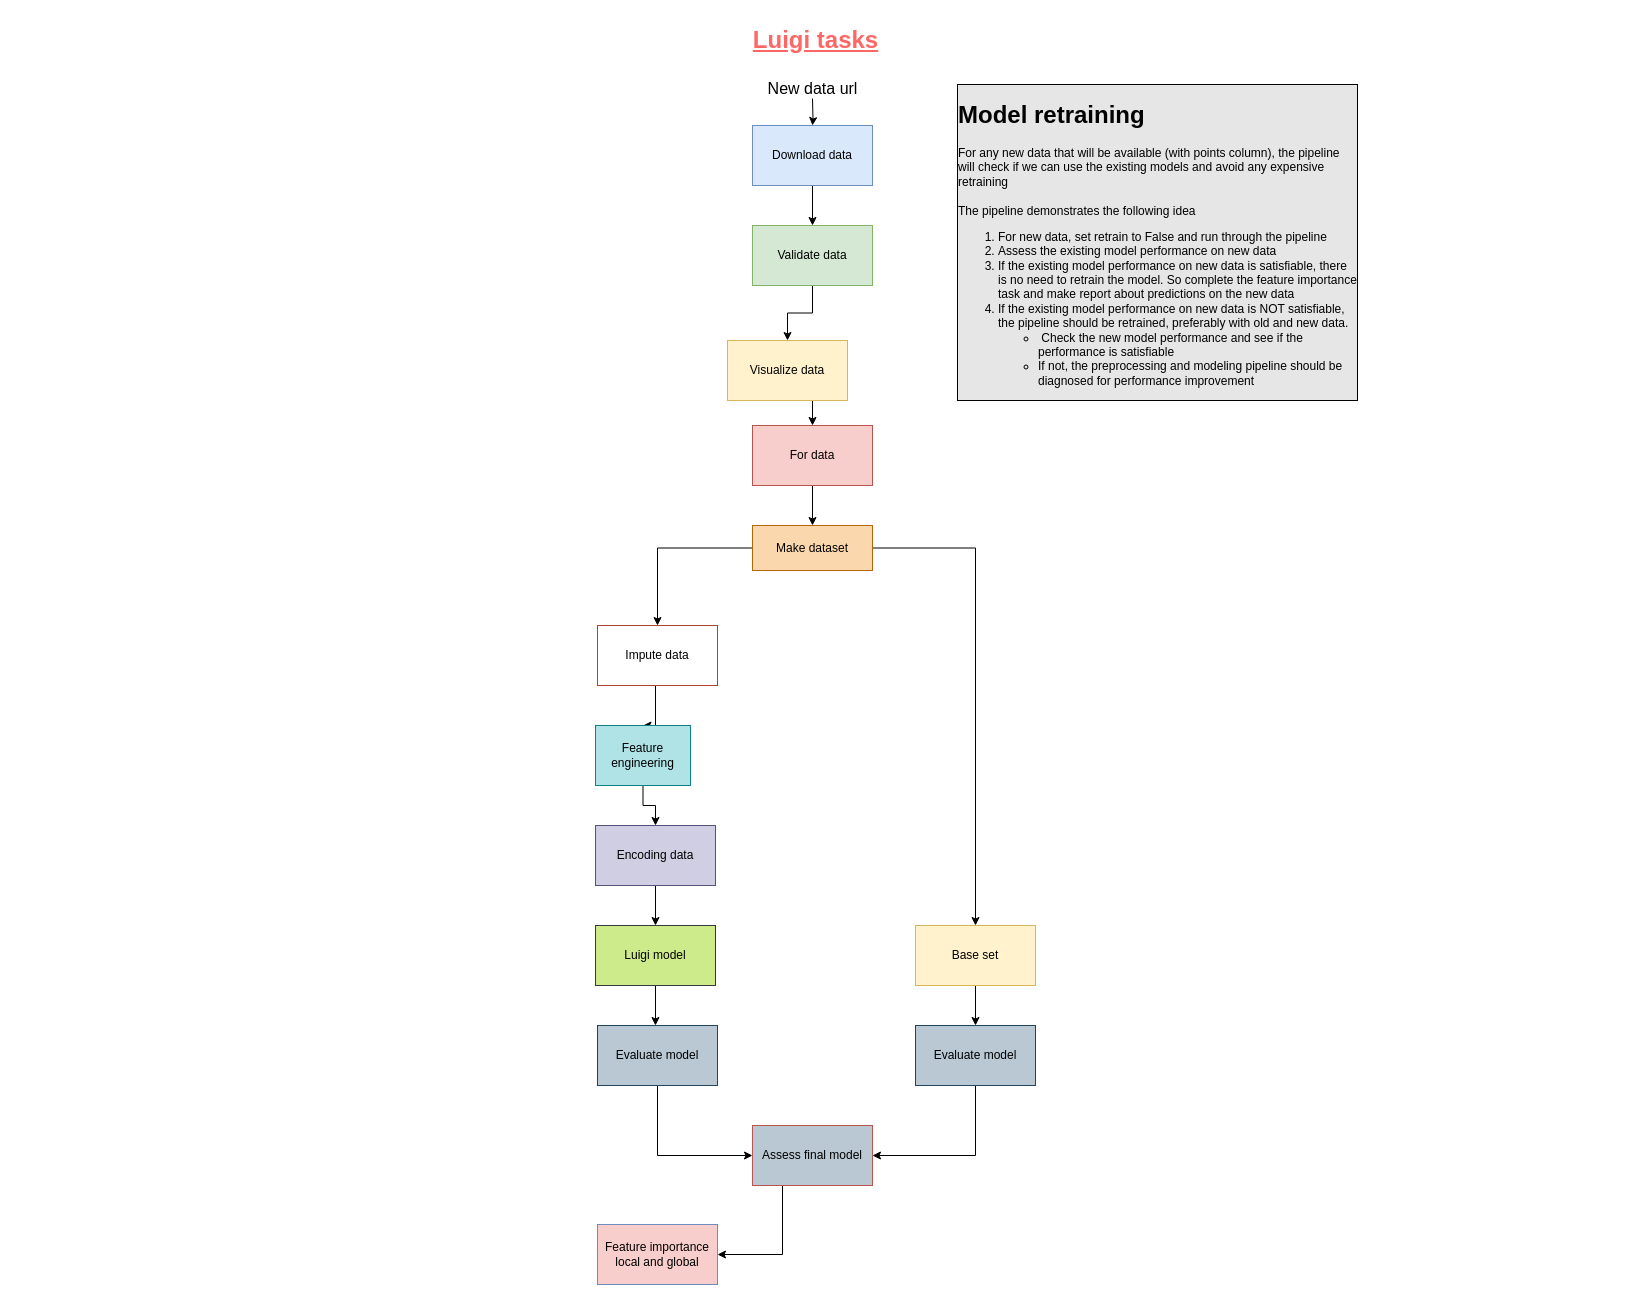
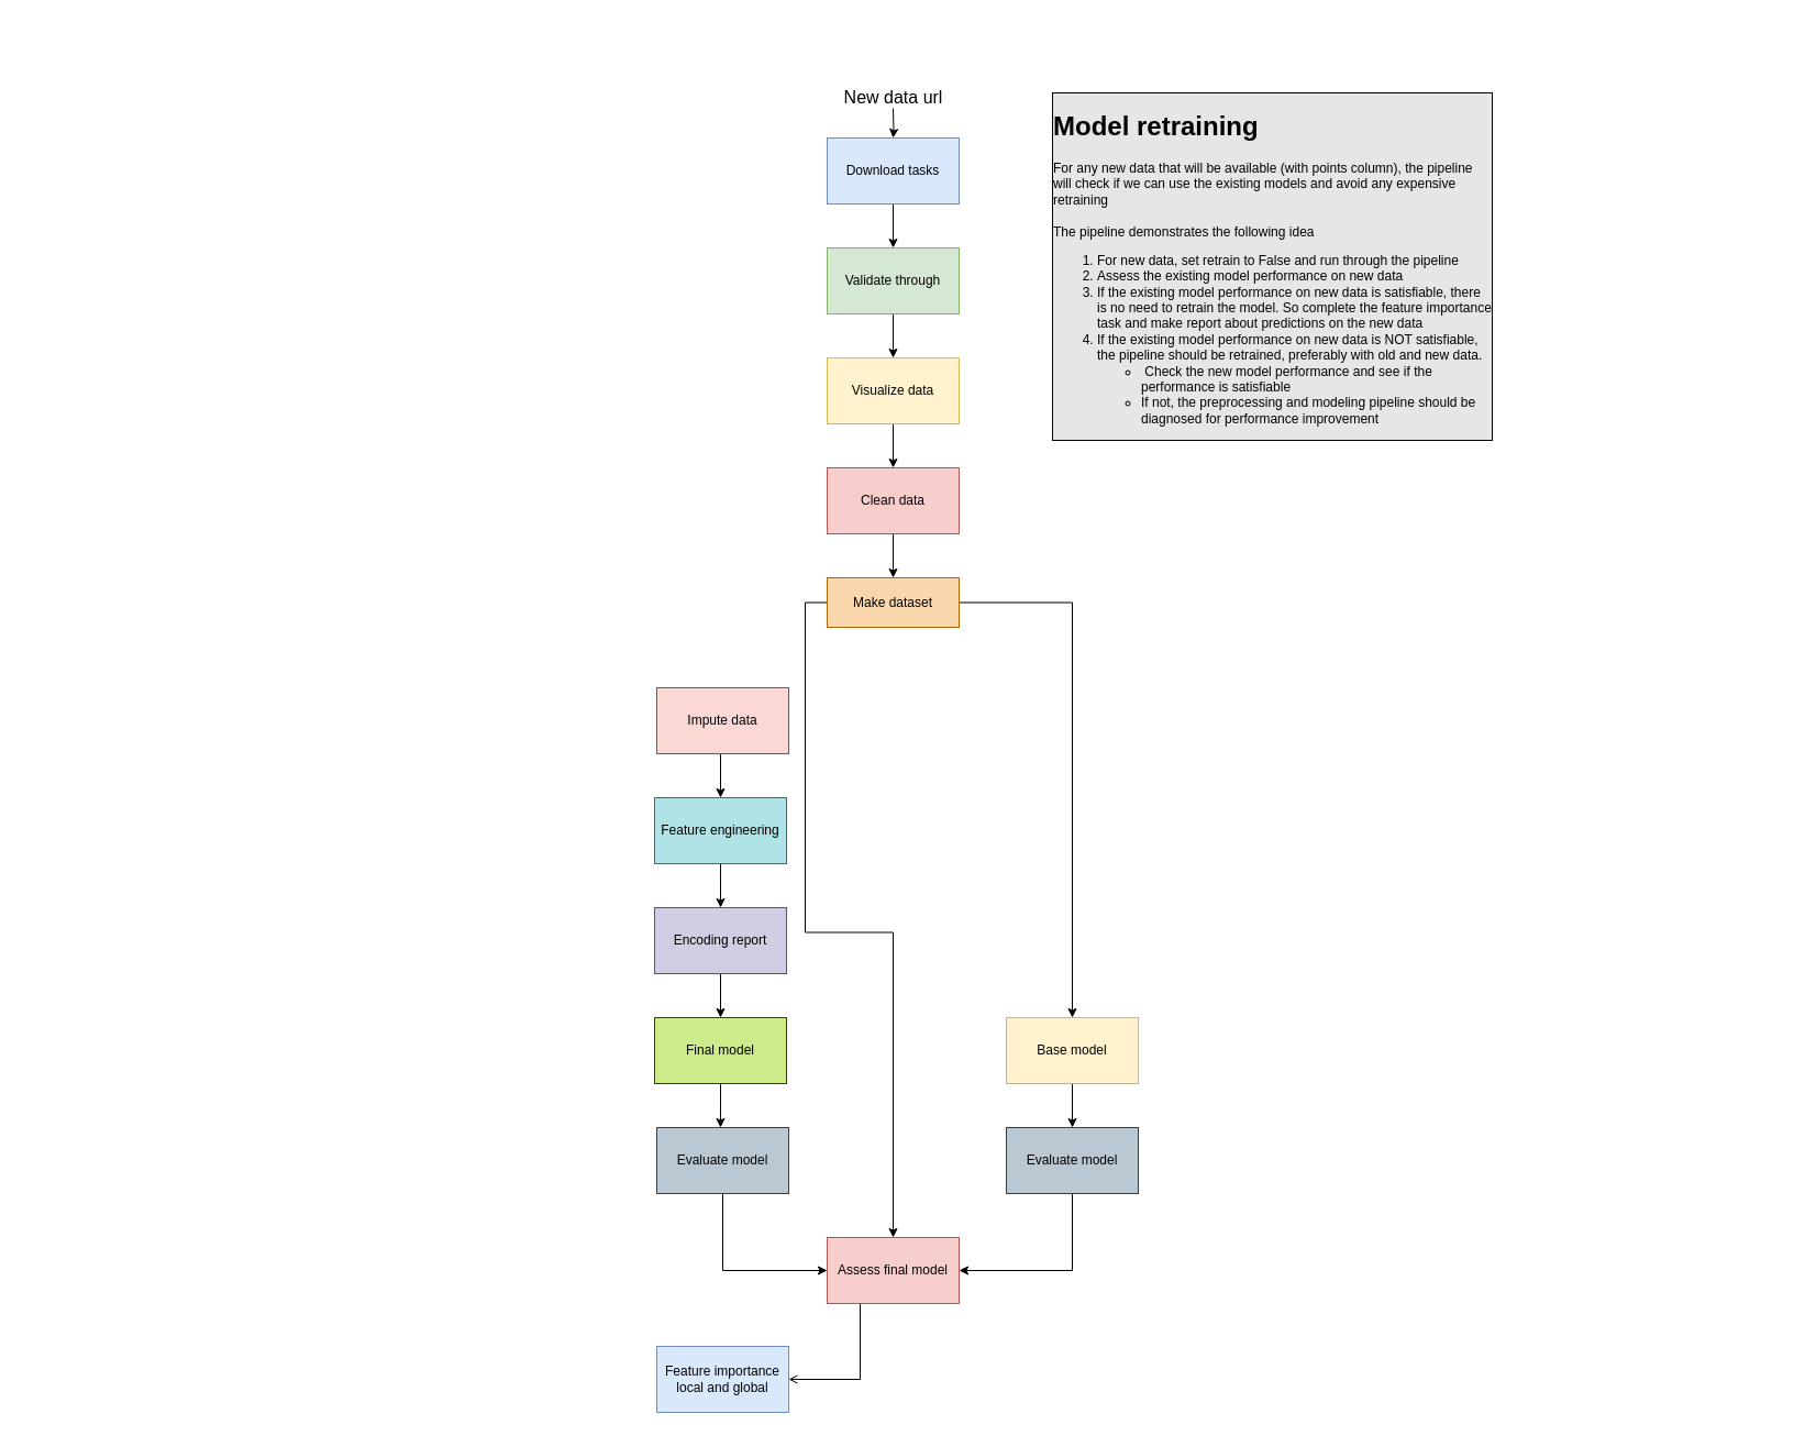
- <mxCell id="2" value="&lt;font color=&quot;#ff6666&quot;&gt;&lt;u&gt;Luigi tasks&lt;/u&gt;&lt;/font&gt;" style="text;strokeColor=none;fillColor=none;html=1;fontSize=24;fontStyle=1;verticalAlign=middle;align=center;" parent="1" vertex="1"><mxGeometry x="20" y="20" width="1590" height="40" as="geometry" /></mxCell>
- <mxCell id="4" value="Download data" style="rounded=0;whiteSpace=wrap;html=1;fillColor=#dae8fc;strokeColor=#6c8ebf;" vertex="1" parent="1"><mxGeometry x="752" y="125" width="120" height="60" as="geometry" /></mxCell>
+ <mxCell id="4" value="Download tasks" style="rounded=0;whiteSpace=wrap;html=1;fillColor=#dae8fc;strokeColor=#6c8ebf;" vertex="1" parent="1"><mxGeometry x="752" y="125" width="120" height="60" as="geometry" /></mxCell>
- <mxCell id="10" value="Validate data" style="rounded=0;whiteSpace=wrap;html=1;fillColor=#d5e8d4;strokeColor=#82b366;" vertex="1" parent="1"><mxGeometry x="752" y="225" width="120" height="60" as="geometry" /></mxCell>
+ <mxCell id="10" value="Validate through" style="rounded=0;whiteSpace=wrap;html=1;fillColor=#d5e8d4;strokeColor=#82b366;" vertex="1" parent="1"><mxGeometry x="752" y="225" width="120" height="60" as="geometry" /></mxCell>
- <mxCell id="8" value="Visualize data" style="rounded=0;whiteSpace=wrap;html=1;fillColor=#fff2cc;strokeColor=#d6b656;" vertex="1" parent="1"><mxGeometry x="727" y="340" width="120" height="60" as="geometry" /></mxCell>
+ <mxCell id="8" value="Visualize data" style="rounded=0;whiteSpace=wrap;html=1;fillColor=#fff2cc;strokeColor=#d6b656;" vertex="1" parent="1"><mxGeometry x="752" y="325" width="120" height="60" as="geometry" /></mxCell>
- <mxCell id="6" value="For data" style="rounded=0;whiteSpace=wrap;html=1;fillColor=#f8cecc;strokeColor=#b85450;" vertex="1" parent="1"><mxGeometry x="752" y="425" width="120" height="60" as="geometry" /></mxCell>
+ <mxCell id="6" value="Clean data" style="rounded=0;whiteSpace=wrap;html=1;fillColor=#f8cecc;strokeColor=#b85450;" vertex="1" parent="1"><mxGeometry x="752" y="425" width="120" height="60" as="geometry" /></mxCell>
- <mxCell id="11" style="edgeStyle=orthogonalEdgeStyle;rounded=0;orthogonalLoop=1;jettySize=auto;html=1;exitX=0;exitY=0.5;exitDx=0;exitDy=0;entryX=0.5;entryY=0;entryDx=0;entryDy=0;" edge="1" parent="1" source="13" target="15"><mxGeometry relative="1" as="geometry" /></mxCell>
+ <mxCell id="11" style="edgeStyle=orthogonalEdgeStyle;rounded=0;orthogonalLoop=1;jettySize=auto;html=1;exitX=0;exitY=0.5;exitDx=0;exitDy=0;" edge="1" parent="1" source="13" target="29"><mxGeometry relative="1" as="geometry" /></mxCell>
- <mxCell id="15" value="Impute data" style="rounded=0;whiteSpace=wrap;html=1;fillColor=#ffffff;strokeColor=#ae4132;" vertex="1" parent="1"><mxGeometry x="597" y="625" width="120" height="60" as="geometry" /></mxCell>
+ <mxCell id="15" value="Impute data" style="rounded=0;whiteSpace=wrap;html=1;fillColor=#fad9d5;strokeColor=#ae4132;" vertex="1" parent="1"><mxGeometry x="597" y="625" width="120" height="60" as="geometry" /></mxCell>
- <mxCell id="17" value="Feature engineering" style="rounded=0;whiteSpace=wrap;html=1;fillColor=#b0e3e6;strokeColor=#0e8088;" vertex="1" parent="1"><mxGeometry x="595" y="725" width="95" height="60" as="geometry" /></mxCell>
+ <mxCell id="17" value="Feature engineering" style="rounded=0;whiteSpace=wrap;html=1;fillColor=#b0e3e6;strokeColor=#0e8088;" vertex="1" parent="1"><mxGeometry x="595" y="725" width="120" height="60" as="geometry" /></mxCell>
- <mxCell id="19" value="Encoding data" style="rounded=0;whiteSpace=wrap;html=1;fillColor=#d0cee2;strokeColor=#56517e;" vertex="1" parent="1"><mxGeometry x="595" y="825" width="120" height="60" as="geometry" /></mxCell>
+ <mxCell id="19" value="Encoding report" style="rounded=0;whiteSpace=wrap;html=1;fillColor=#d0cee2;strokeColor=#56517e;" vertex="1" parent="1"><mxGeometry x="595" y="825" width="120" height="60" as="geometry" /></mxCell>
- <mxCell id="21" value="Luigi model" style="rounded=0;whiteSpace=wrap;html=1;fillColor=#cdeb8b;strokeColor=#36393d;" vertex="1" parent="1"><mxGeometry x="595" y="925" width="120" height="60" as="geometry" /></mxCell>
+ <mxCell id="21" value="Final model" style="rounded=0;whiteSpace=wrap;html=1;fillColor=#cdeb8b;strokeColor=#36393d;" vertex="1" parent="1"><mxGeometry x="595" y="925" width="120" height="60" as="geometry" /></mxCell>
- <mxCell id="23" value="Base set" style="rounded=0;whiteSpace=wrap;html=1;fillColor=#fff2cc;strokeColor=#d6b656;" vertex="1" parent="1"><mxGeometry x="915" y="925" width="120" height="60" as="geometry" /></mxCell>
+ <mxCell id="23" value="Base model" style="rounded=0;whiteSpace=wrap;html=1;fillColor=#fff2cc;strokeColor=#d6b656;" vertex="1" parent="1"><mxGeometry x="915" y="925" width="120" height="60" as="geometry" /></mxCell>
- <mxCell id="29" value="Assess final model" style="rounded=0;whiteSpace=wrap;html=1;fillColor=#bac8d3;strokeColor=#b85450;" vertex="1" parent="1"><mxGeometry x="752" y="1125" width="120" height="60" as="geometry" /></mxCell>
+ <mxCell id="29" value="Assess final model" style="rounded=0;whiteSpace=wrap;html=1;fillColor=#f8cecc;strokeColor=#b85450;" vertex="1" parent="1"><mxGeometry x="752" y="1125" width="120" height="60" as="geometry" /></mxCell>
- <mxCell id="30" value="Feature importance local and global" style="rounded=0;whiteSpace=wrap;html=1;fillColor=#f8cecc;strokeColor=#6c8ebf;" vertex="1" parent="1"><mxGeometry x="597" y="1224" width="120" height="60" as="geometry" /></mxCell>
+ <mxCell id="30" value="Feature importance local and global" style="rounded=0;whiteSpace=wrap;html=1;fillColor=#dae8fc;strokeColor=#6c8ebf;" vertex="1" parent="1"><mxGeometry x="597" y="1224" width="120" height="60" as="geometry" /></mxCell>
- <mxCell id="28" style="edgeStyle=orthogonalEdgeStyle;rounded=0;orthogonalLoop=1;jettySize=auto;html=1;exitX=0.25;exitY=1;exitDx=0;exitDy=0;entryX=1;entryY=0.5;entryDx=0;entryDy=0;" edge="1" parent="1" source="29" target="30"><mxGeometry relative="1" as="geometry" /></mxCell>
+ <mxCell id="28" style="edgeStyle=orthogonalEdgeStyle;rounded=0;orthogonalLoop=1;jettySize=auto;html=1;exitX=0.25;exitY=1;exitDx=0;exitDy=0;entryX=1;entryY=0.5;entryDx=0;entryDy=0;endArrow=open;" edge="1" parent="1" source="29" target="30"><mxGeometry relative="1" as="geometry" /></mxCell>
